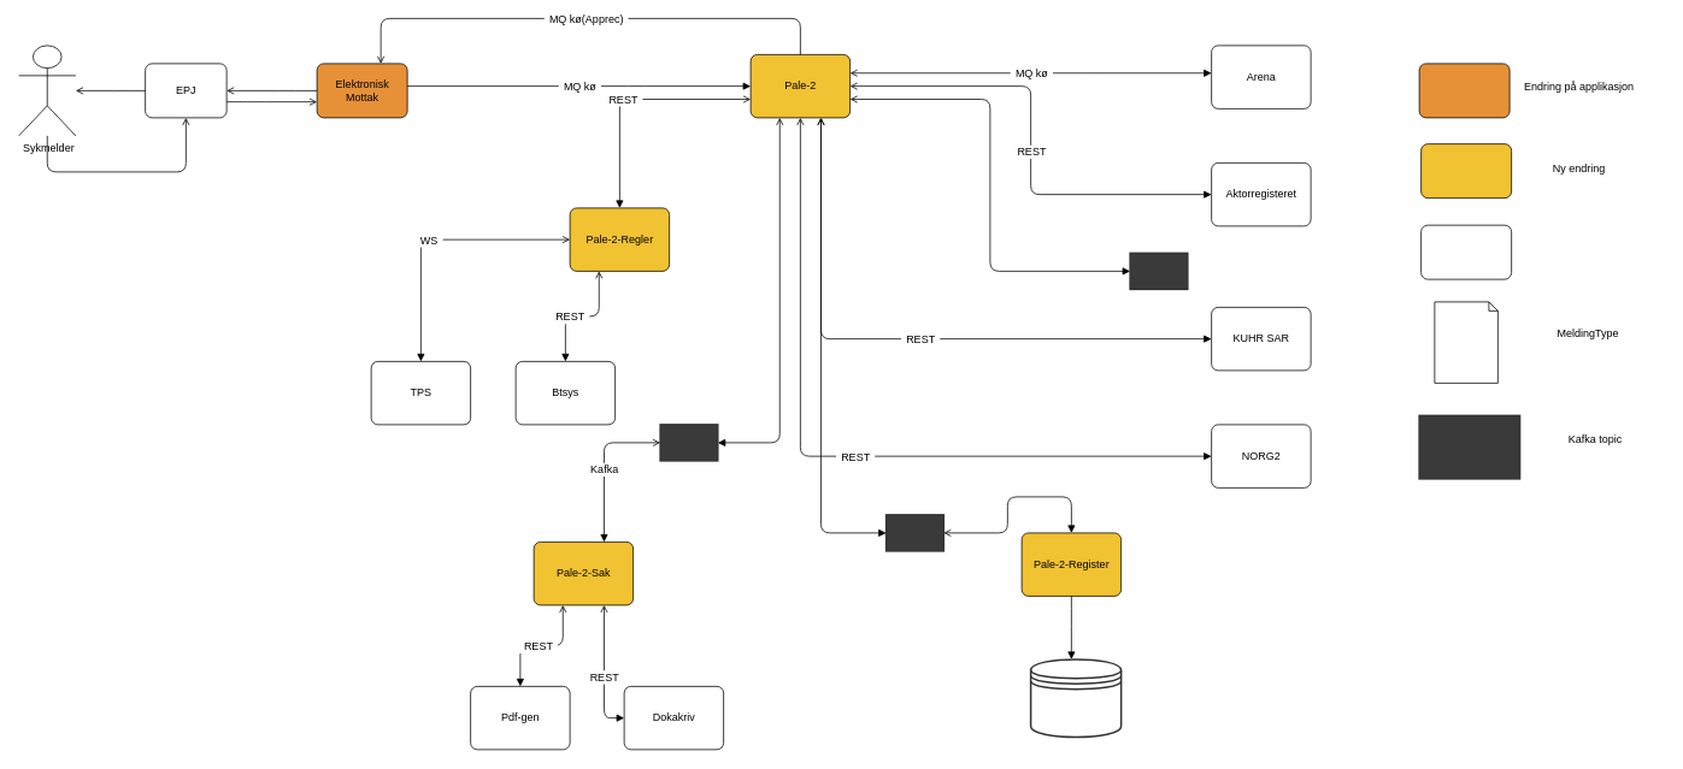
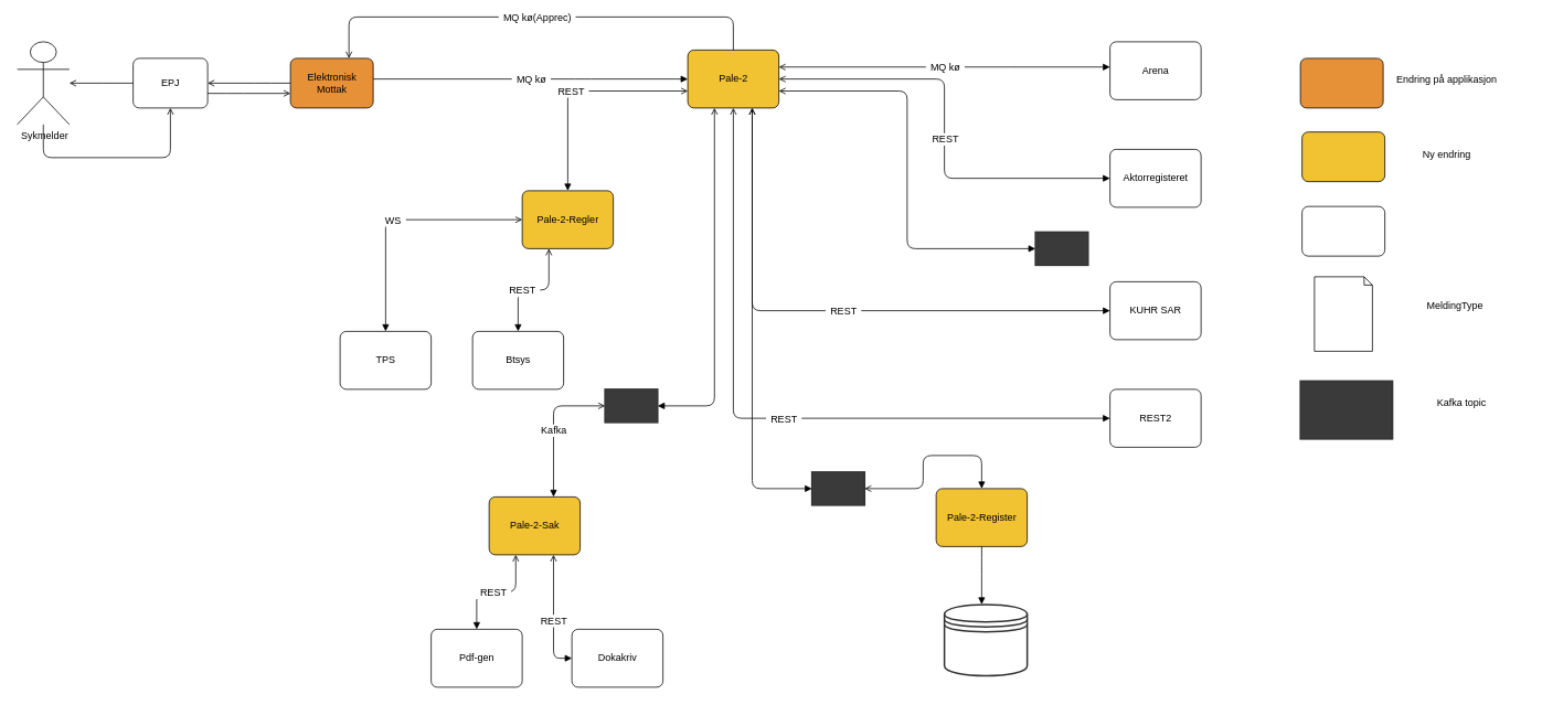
- <mxCell id="31" value="&lt;div style='width: 103.333px;height:auto;word-break: break-word;'&gt;&lt;div align=&quot;center&quot;&gt;&lt;span style=&quot;text-decoration:none;font-family:Arial;font-size:12px; line-height: 0;&quot;&gt;&lt;span style=&quot;text-decoration:none; line-height: normal;&quot;&gt;NORG2&lt;/span&gt;&lt;/span&gt;&lt;/div&gt;&lt;/div&gt;" style="shape=ext;rounded=1;arcSize=15;absoluteArcSize=1;shadow=0;strokeWidth=1;fillColor=#ffffff;strokeColor=#000000;opacity=100.0;html=1;nl2Br=0;verticalAlign=middle;align=center;spacingLeft=1.833;spacingRight=0;whiteSpace=wrap;gliffyId=941;" parent="1" vertex="1"><mxGeometry x="1340" y="470" width="110" height="70" as="geometry" /></mxCell>
+ <mxCell id="31" value="&lt;div style='width: 103.333px;height:auto;word-break: break-word;'&gt;&lt;div align=&quot;center&quot;&gt;&lt;span style=&quot;text-decoration:none;font-family:Arial;font-size:12px; line-height: 0;&quot;&gt;&lt;span style=&quot;text-decoration:none; line-height: normal;&quot;&gt;REST2&lt;/span&gt;&lt;/span&gt;&lt;/div&gt;&lt;/div&gt;" style="shape=ext;rounded=1;arcSize=15;absoluteArcSize=1;shadow=0;strokeWidth=1;fillColor=#ffffff;strokeColor=#000000;opacity=100.0;html=1;nl2Br=0;verticalAlign=middle;align=center;spacingLeft=1.833;spacingRight=0;whiteSpace=wrap;gliffyId=941;" parent="1" vertex="1"><mxGeometry x="1340" y="470" width="110" height="70" as="geometry" /></mxCell>
